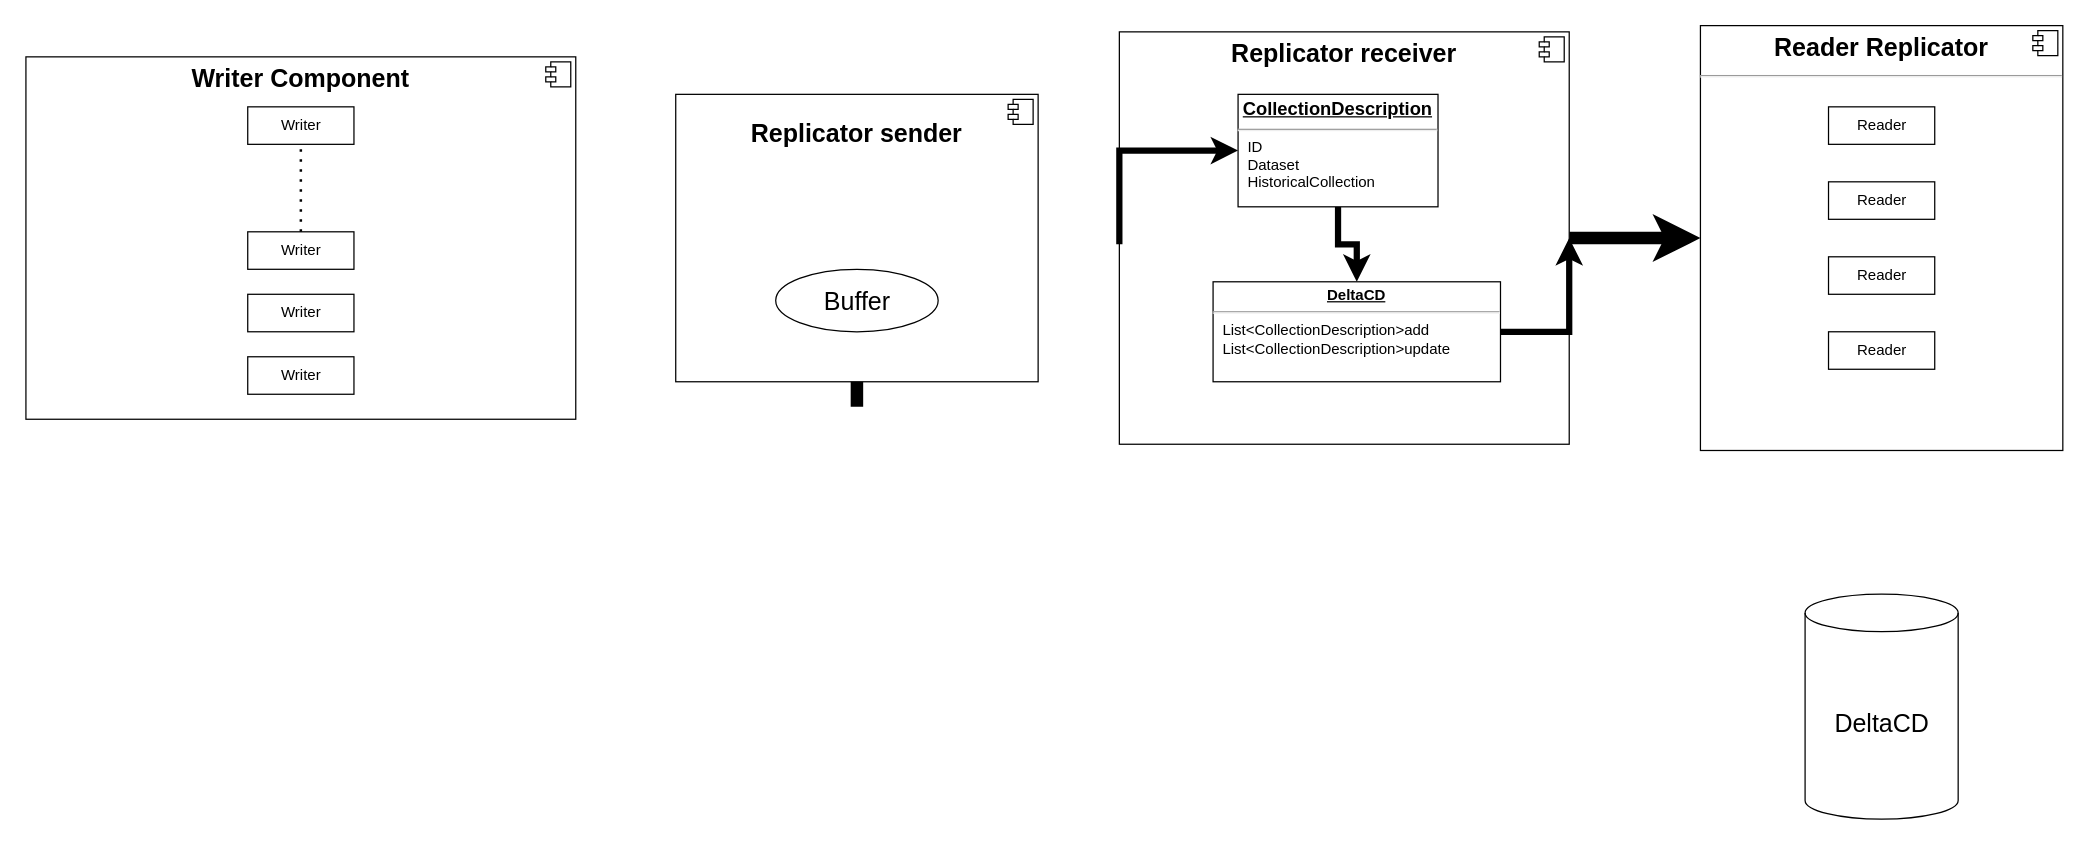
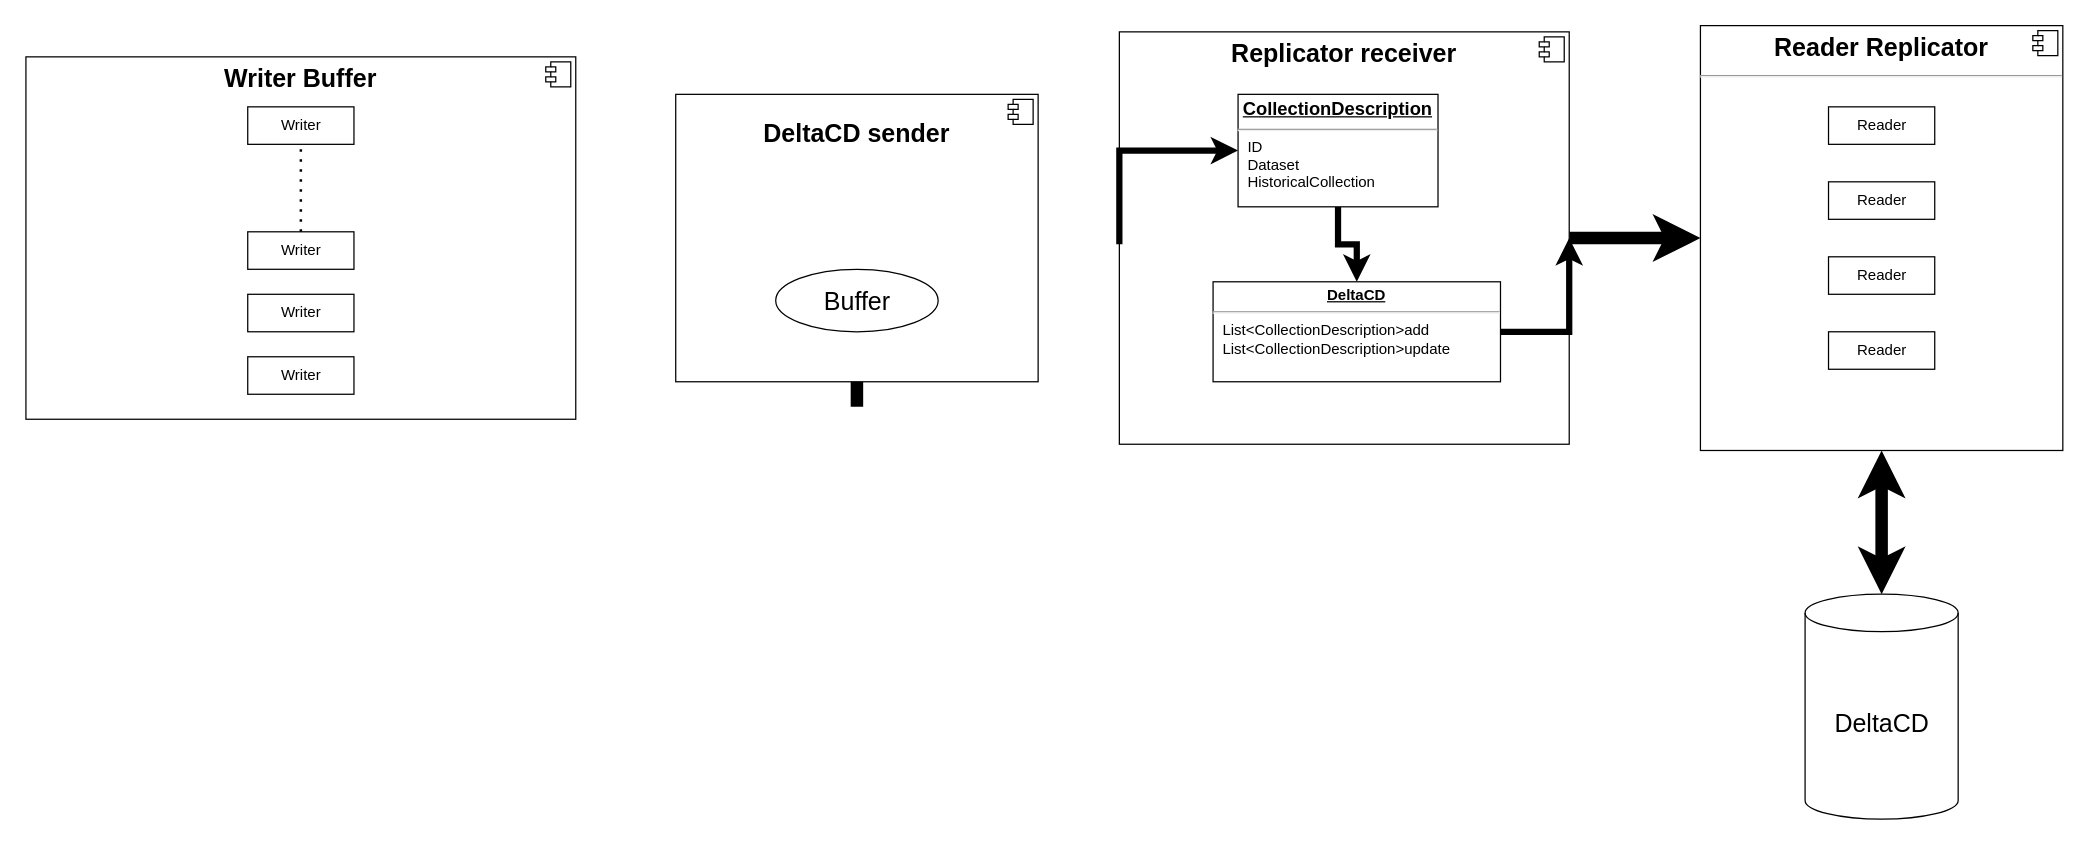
- <mxCell id="2" value="&lt;p style=&quot;margin:0px;margin-top:6px;text-align:center;&quot;&gt;&lt;font style=&quot;font-size: 20px;&quot;&gt;&lt;b&gt;Writer Component&lt;/b&gt;&lt;/font&gt;&lt;/p&gt;" style="align=left;overflow=fill;html=1;dropTarget=0;" vertex="1" parent="1"><mxGeometry x="20" y="45" width="440" height="290" as="geometry" /></mxCell>
+ <mxCell id="2" value="&lt;p style=&quot;margin:0px;margin-top:6px;text-align:center;&quot;&gt;&lt;font style=&quot;font-size: 20px;&quot;&gt;&lt;b&gt;Writer Buffer&lt;/b&gt;&lt;/font&gt;&lt;/p&gt;" style="align=left;overflow=fill;html=1;dropTarget=0;" vertex="1" parent="1"><mxGeometry x="20" y="45" width="440" height="290" as="geometry" /></mxCell>
- <mxCell id="9" value="&lt;p style=&quot;text-align:center&quot; align=&quot;center&quot; class=&quot;MsoNormal&quot;&gt;&lt;span lang=&quot;SR-LATN-RS&quot;&gt;&lt;b&gt;Replicator sender&lt;/b&gt;&lt;/span&gt;&lt;/p&gt;" style="align=left;overflow=fill;html=1;dropTarget=0;fontSize=20;rounded=0;glass=0;shadow=0;sketch=0;" vertex="1" parent="1"><mxGeometry x="540" y="75" width="290" height="230" as="geometry" /></mxCell>
+ <mxCell id="9" value="&lt;p style=&quot;text-align:center&quot; align=&quot;center&quot; class=&quot;MsoNormal&quot;&gt;&lt;span lang=&quot;SR-LATN-RS&quot;&gt;&lt;b&gt;DeltaCD sender&lt;/b&gt;&lt;/span&gt;&lt;/p&gt;" style="align=left;overflow=fill;html=1;dropTarget=0;fontSize=20;rounded=0;glass=0;shadow=0;sketch=0;" vertex="1" parent="1"><mxGeometry x="540" y="75" width="290" height="230" as="geometry" /></mxCell>
+ <mxCell id="26" value="" style="endArrow=classic;startArrow=classic;html=1;rounded=0;fontSize=20;strokeWidth=10;entryX=0.5;entryY=1;entryDx=0;entryDy=0;exitX=0.5;exitY=0;exitDx=0;exitDy=0;exitPerimeter=0;" edge="1" parent="1" source="27" target="20"><mxGeometry width="50" height="50" relative="1" as="geometry"><mxPoint x="1500" y="475" as="sourcePoint" /><mxPoint x="1530" y="395" as="targetPoint" /></mxGeometry></mxCell>
